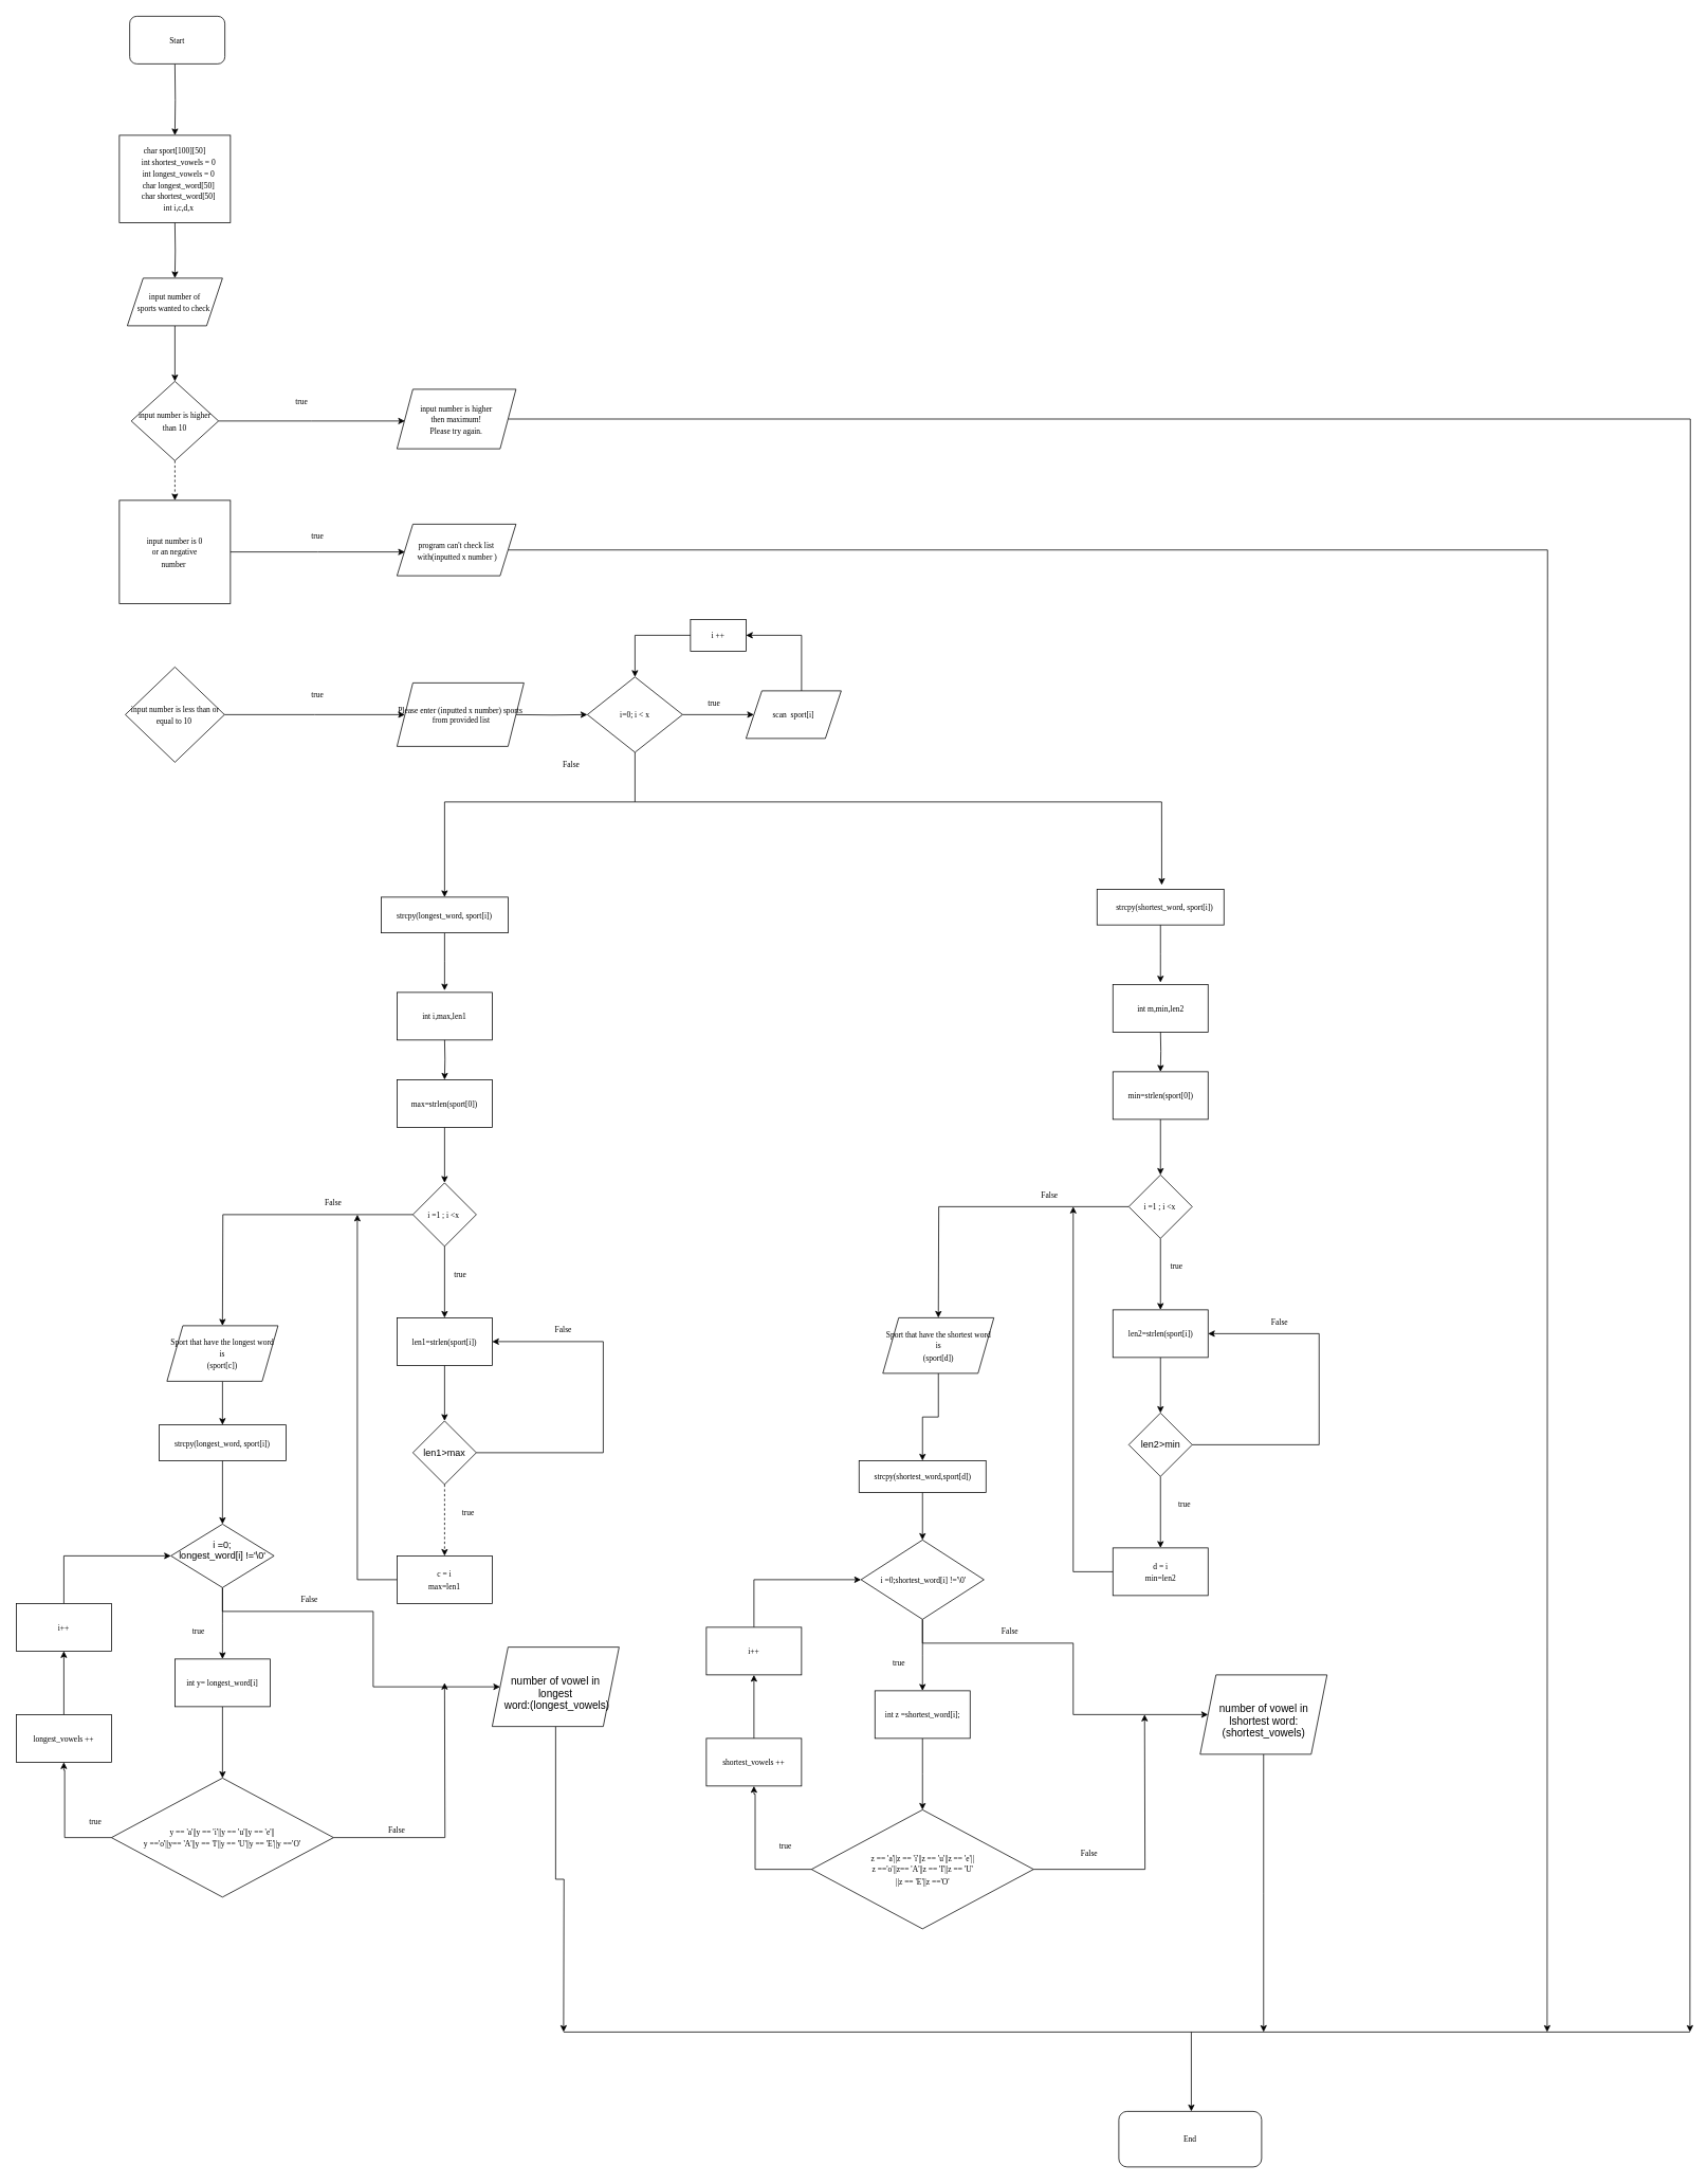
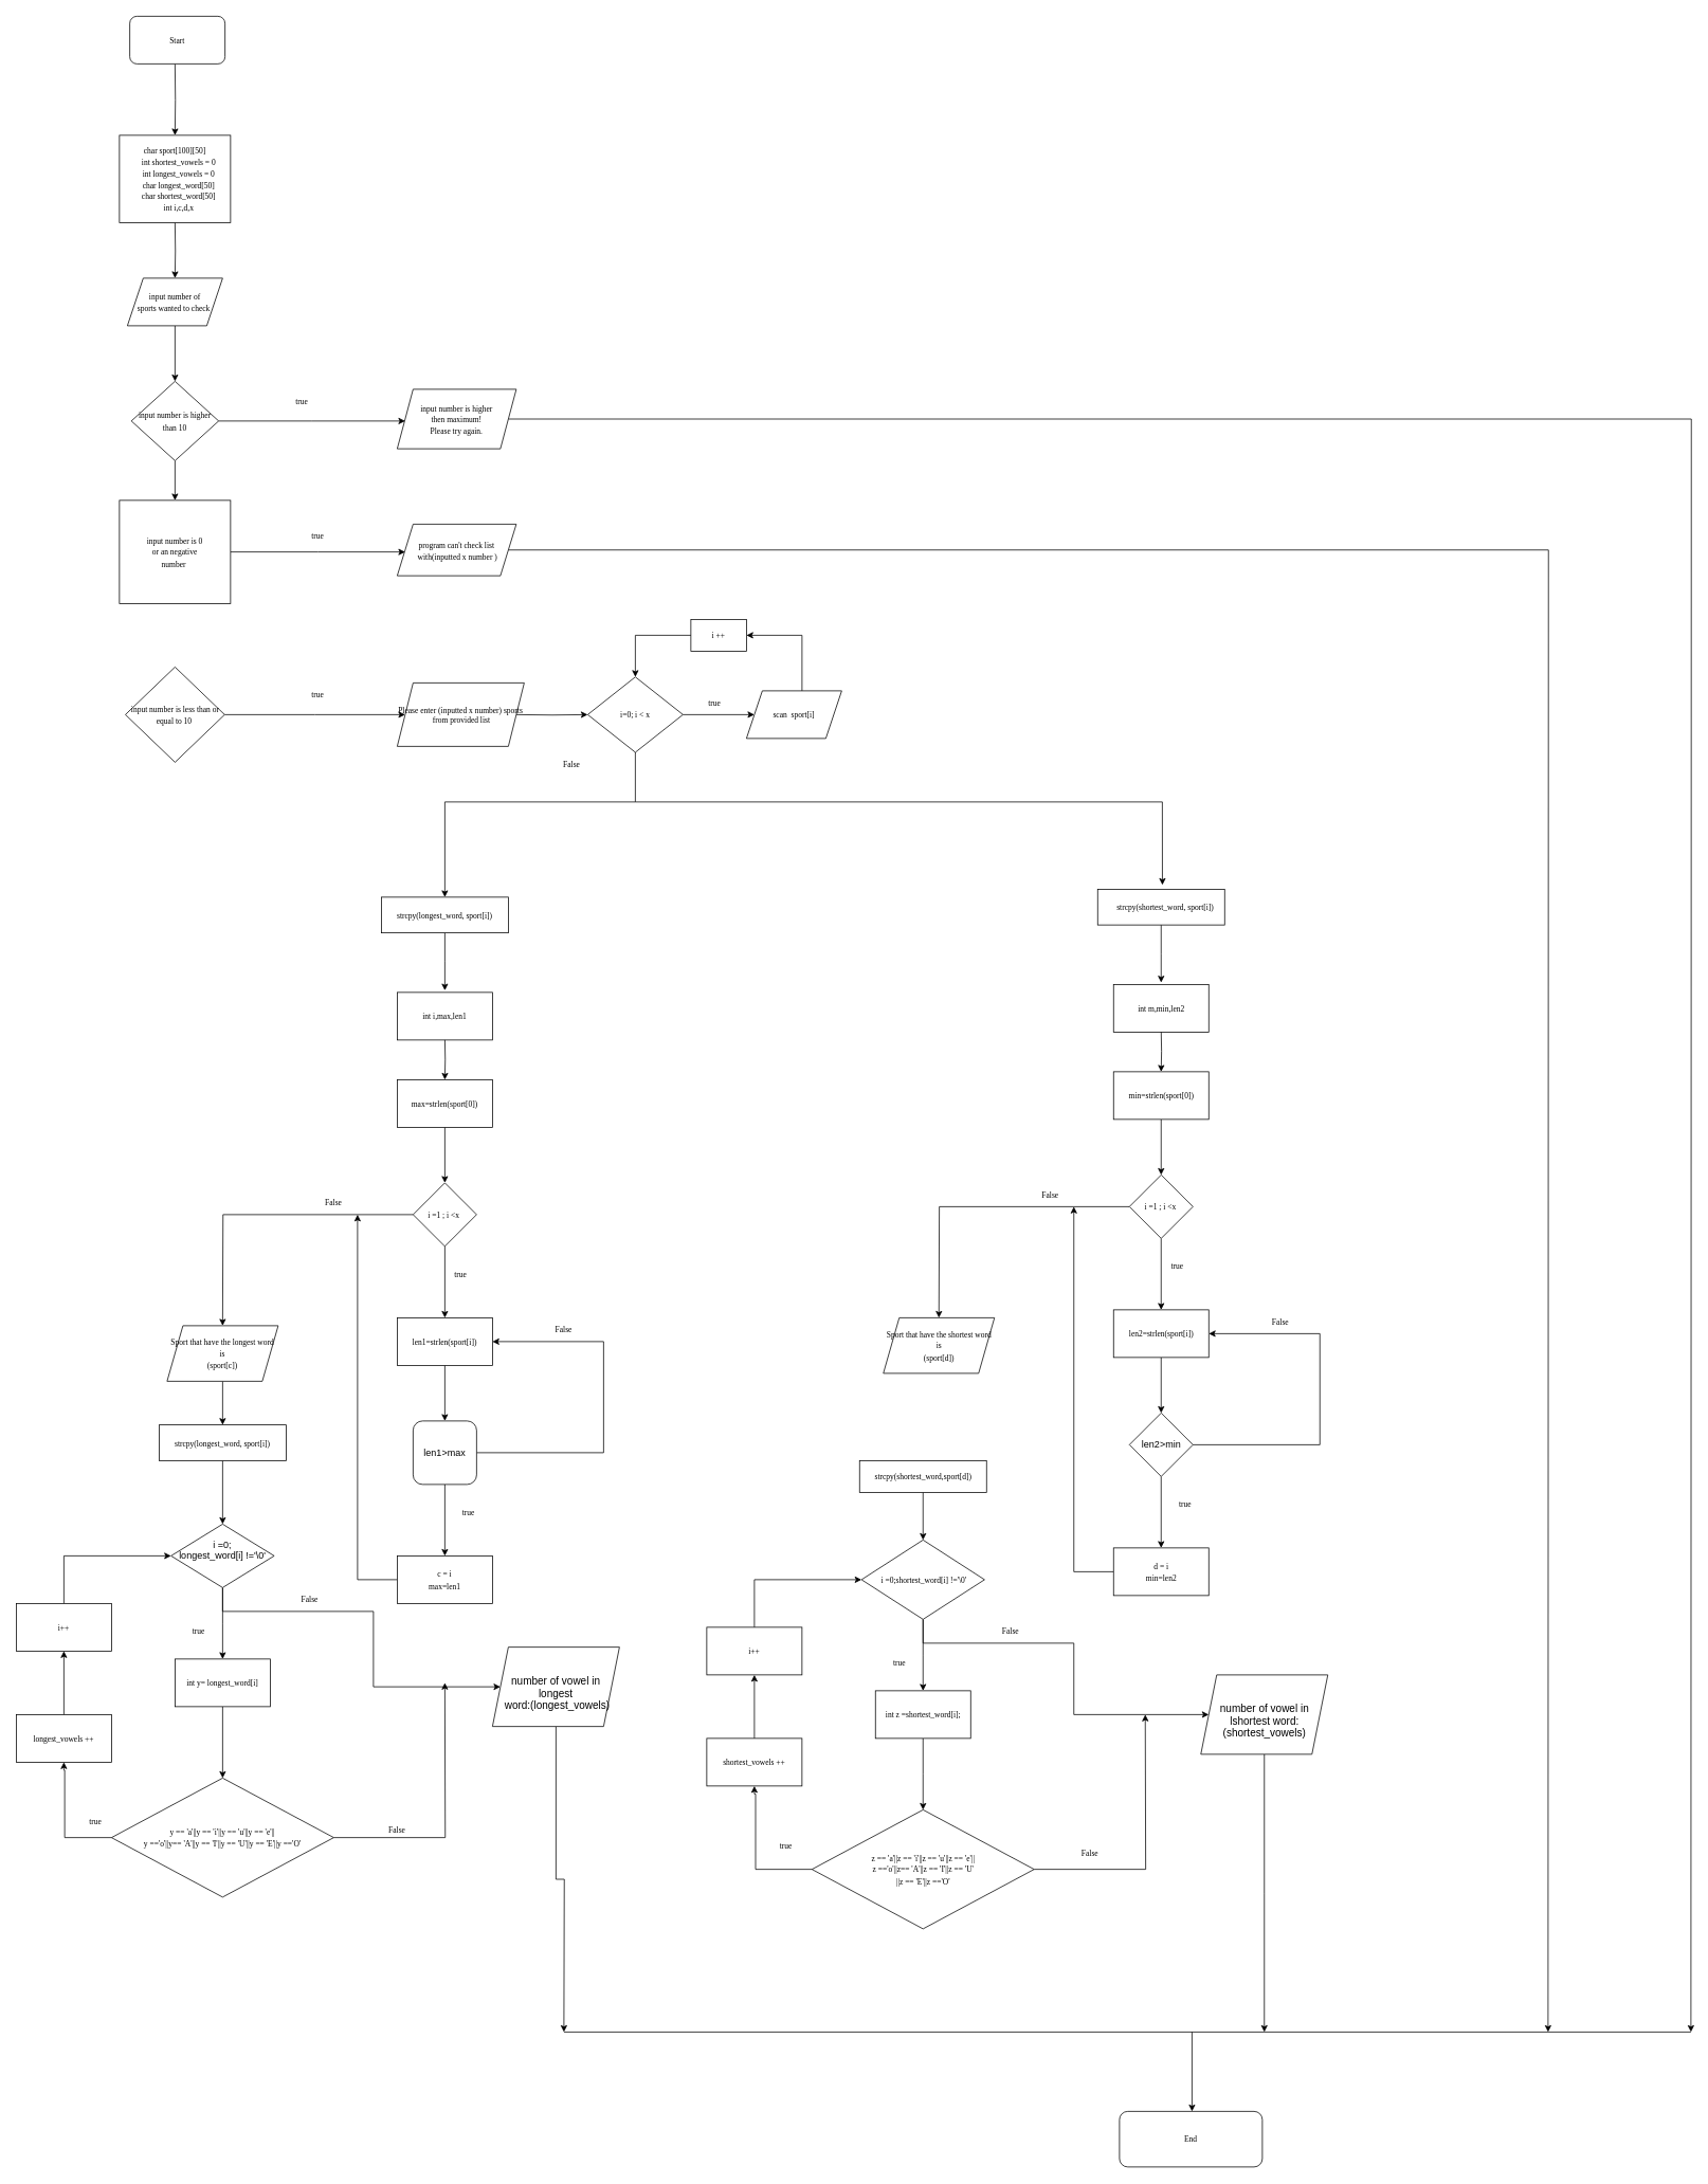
- <mxCell id="5" style="edgeStyle=orthogonalEdgeStyle;rounded=0;orthogonalLoop=1;jettySize=auto;html=1;entryX=0.5;entryY=0;entryDx=0;entryDy=0;dashed=1;" edge="1" parent="1" source="7" target="11"><mxGeometry relative="1" as="geometry" /></mxCell>
+ <mxCell id="5" style="edgeStyle=orthogonalEdgeStyle;rounded=0;orthogonalLoop=1;jettySize=auto;html=1;entryX=0.5;entryY=0;entryDx=0;entryDy=0;" edge="1" parent="1" source="7" target="11"><mxGeometry relative="1" as="geometry" /></mxCell>
- <mxCell id="61" style="edgeStyle=orthogonalEdgeStyle;rounded=0;orthogonalLoop=1;jettySize=auto;html=1;entryX=0.5;entryY=0;entryDx=0;entryDy=0;" edge="1" parent="1" source="62" target="96"><mxGeometry relative="1" as="geometry" /></mxCell>
- <mxCell id="48" value="len1&amp;gt;max" style="rhombus;whiteSpace=wrap;html=1;rounded=0;" vertex="1" parent="1"><mxGeometry x="520" y="1790" width="80" height="80" as="geometry" /></mxCell>
+ <mxCell id="48" value="len1&amp;gt;max" style="whiteSpace=wrap;html=1;rounded=1;" vertex="1" parent="1"><mxGeometry x="520" y="1790" width="80" height="80" as="geometry" /></mxCell>
- <mxCell id="46" value="" style="edgeStyle=orthogonalEdgeStyle;rounded=0;orthogonalLoop=1;jettySize=auto;html=1;dashed=1;" edge="1" parent="1" source="48" target="50"><mxGeometry relative="1" as="geometry" /></mxCell>
+ <mxCell id="46" value="" style="edgeStyle=orthogonalEdgeStyle;rounded=0;orthogonalLoop=1;jettySize=auto;html=1;" edge="1" parent="1" source="48" target="50"><mxGeometry relative="1" as="geometry" /></mxCell>
